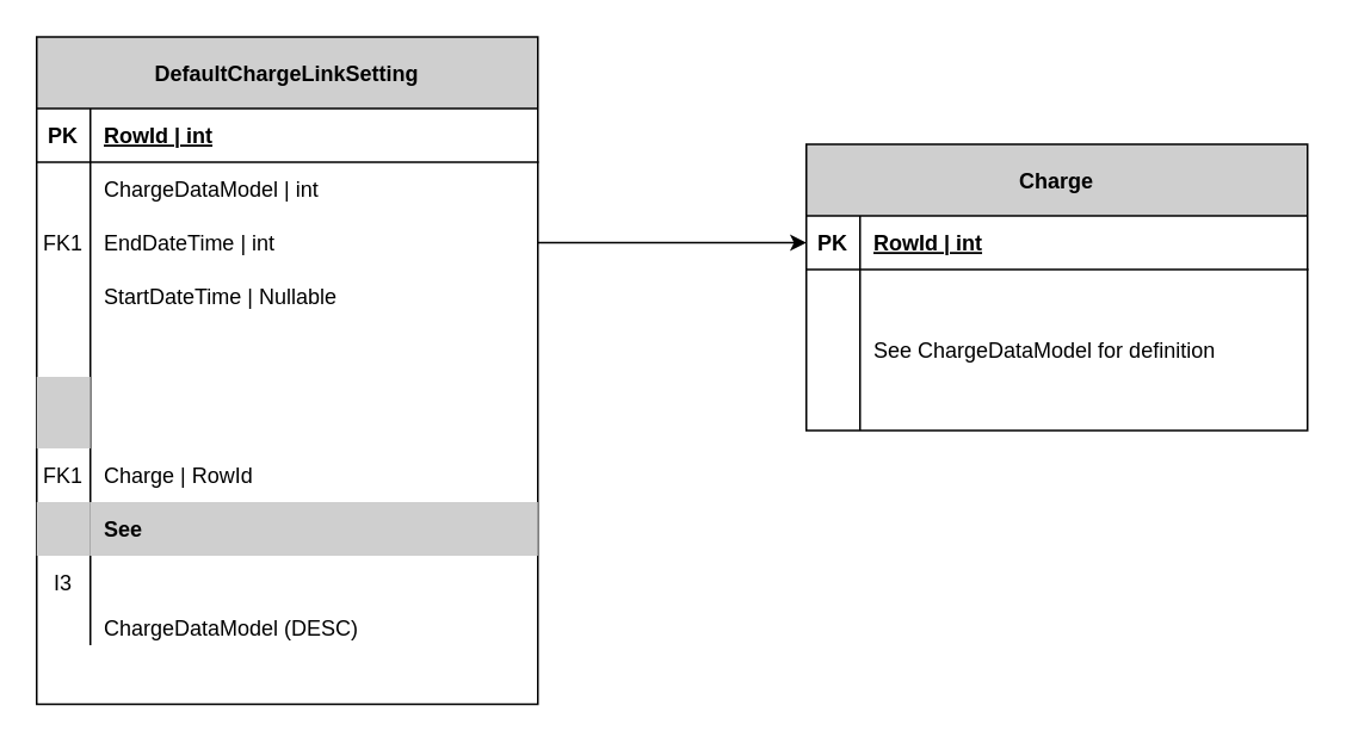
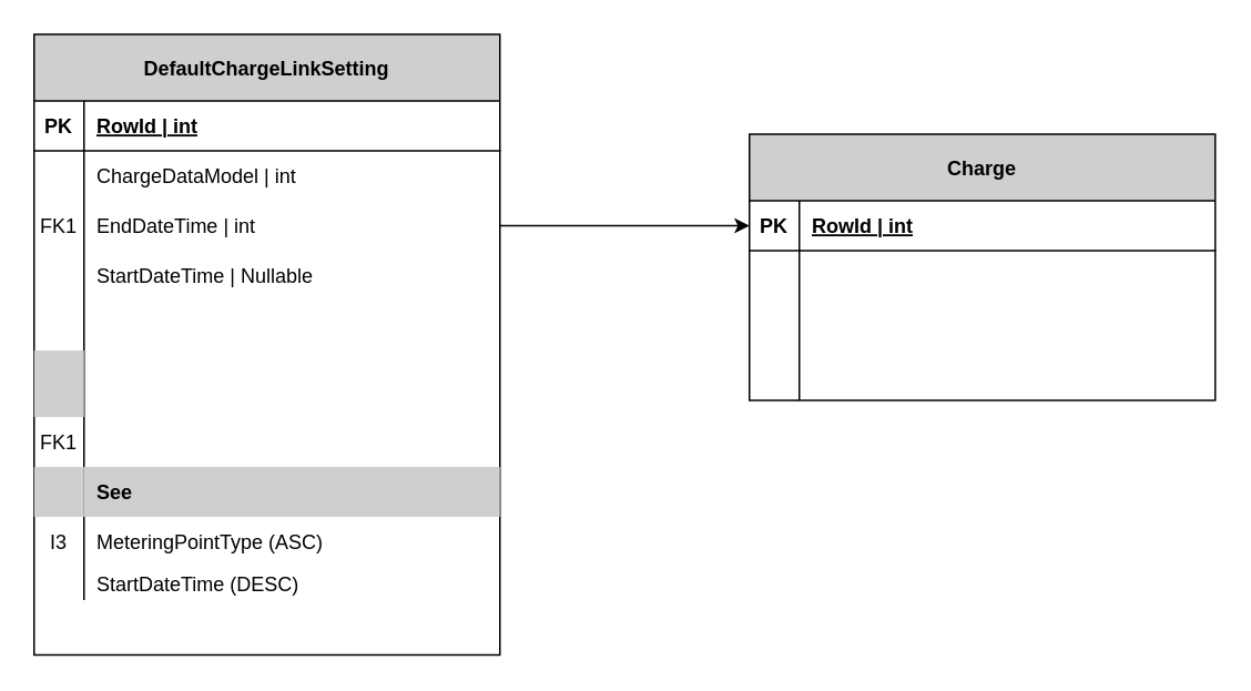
- <mxCell id="42" value="See ChargeDataModel for definition" style="shape=partialRectangle;connectable=0;fillColor=none;top=0;left=0;bottom=0;right=0;align=left;spacingLeft=6;overflow=hidden;" parent="40" vertex="1"><mxGeometry x="30" width="250" height="30" as="geometry" /></mxCell>
- <mxCell id="21" value="Charge | RowId" style="shape=partialRectangle;connectable=0;fillColor=none;top=0;left=0;bottom=0;right=0;align=left;spacingLeft=6;overflow=hidden;" parent="19" vertex="1"><mxGeometry x="30" width="250" height="30" as="geometry" /></mxCell>
+ <mxCell id="27" value="MeteringPointType (ASC)" style="shape=partialRectangle;connectable=0;fillColor=none;top=0;left=0;bottom=0;right=0;align=left;spacingLeft=6;overflow=hidden;" parent="25" vertex="1"><mxGeometry x="30" width="250" height="30" as="geometry" /></mxCell>
- <mxCell id="30" value="ChargeDataModel (DESC)" style="shape=partialRectangle;connectable=0;fillColor=none;top=0;left=0;bottom=0;right=0;align=left;spacingLeft=6;overflow=hidden;" parent="28" vertex="1"><mxGeometry x="30" width="250" height="20" as="geometry" /></mxCell>
+ <mxCell id="30" value="StartDateTime (DESC)" style="shape=partialRectangle;connectable=0;fillColor=none;top=0;left=0;bottom=0;right=0;align=left;spacingLeft=6;overflow=hidden;" parent="28" vertex="1"><mxGeometry x="30" width="250" height="20" as="geometry" /></mxCell>
